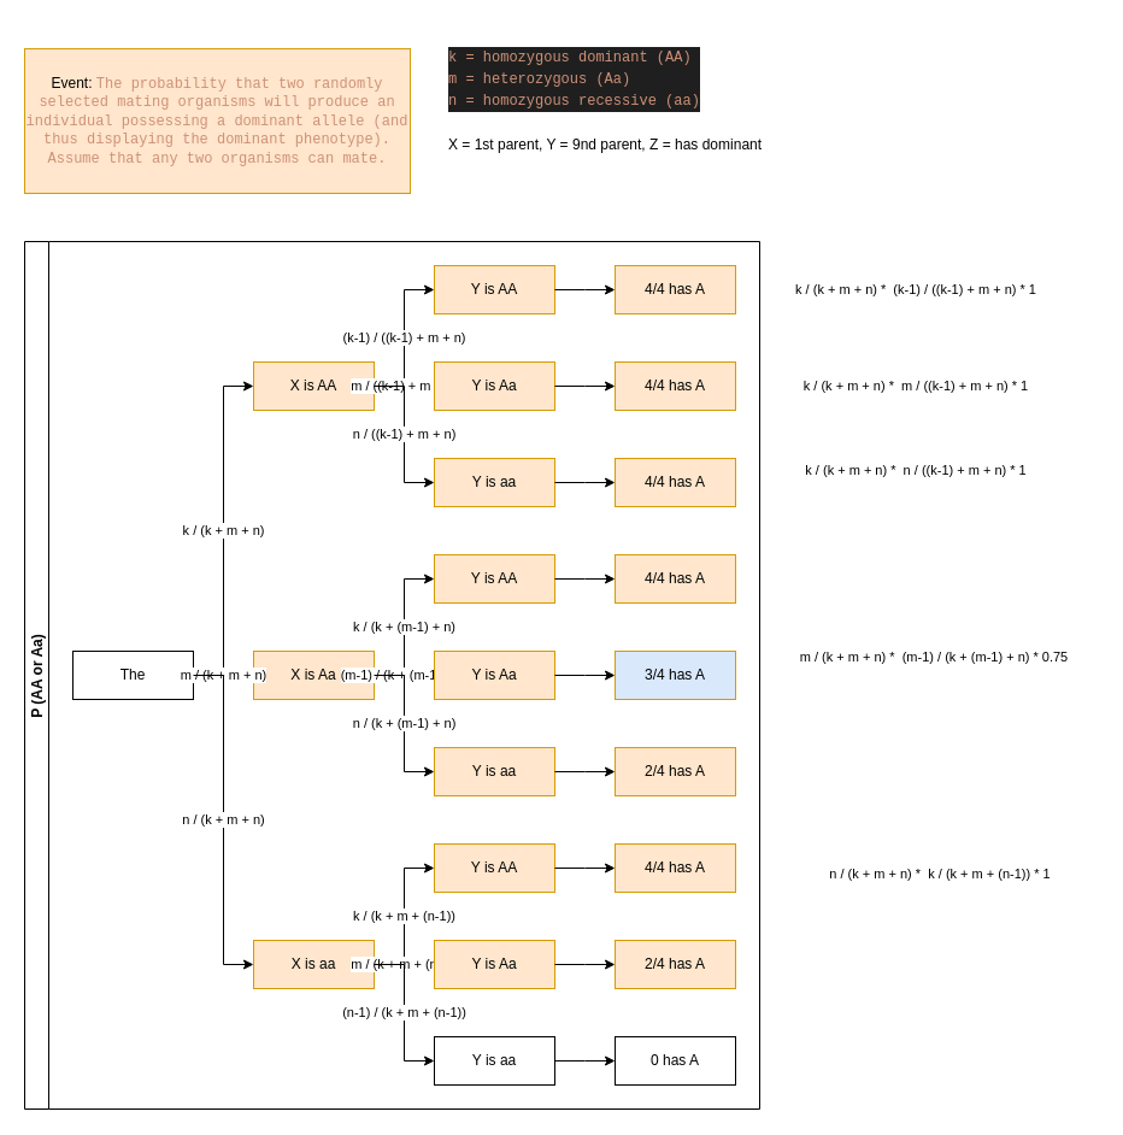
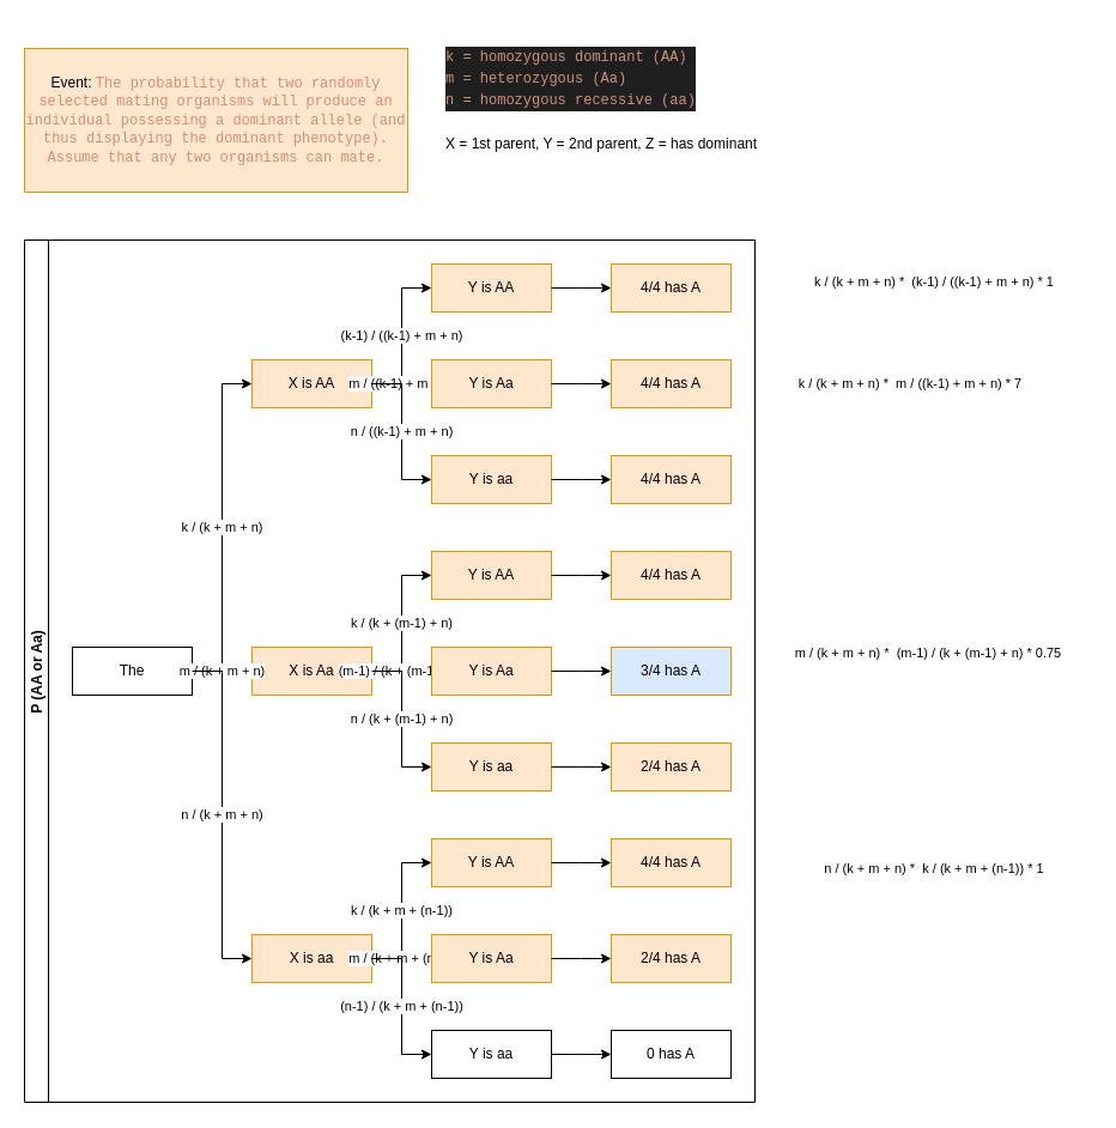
- <mxCell id="48" value="X = 1st parent, Y = 9nd parent, Z = has dominant" style="text;html=1;strokeColor=none;fillColor=none;align=left;verticalAlign=middle;whiteSpace=wrap;rounded=0;" vertex="1" parent="1"><mxGeometry x="370" y="100" width="310" height="40" as="geometry" /></mxCell>
+ <mxCell id="48" value="X = 1st parent, Y = 2nd parent, Z = has dominant" style="text;html=1;strokeColor=none;fillColor=none;align=left;verticalAlign=middle;whiteSpace=wrap;rounded=0;" vertex="1" parent="1"><mxGeometry x="370" y="100" width="310" height="40" as="geometry" /></mxCell>
- <mxCell id="49" value="&lt;span style=&quot;font-size: 11px ; background-color: rgb(255 , 255 , 255)&quot;&gt;k / (k + m + n) *&amp;nbsp;&amp;nbsp;&lt;/span&gt;&lt;span style=&quot;font-size: 11px ; background-color: rgb(255 , 255 , 255)&quot;&gt;(k-1) / ((k-1) + m + n) * 1&lt;/span&gt;" style="text;html=1;strokeColor=none;fillColor=none;align=center;verticalAlign=middle;whiteSpace=wrap;rounded=0;" vertex="1" parent="1"><mxGeometry x="630" y="230" width="260" height="20" as="geometry" /></mxCell>
+ <mxCell id="49" value="&lt;span style=&quot;font-size: 11px ; background-color: rgb(255 , 255 , 255)&quot;&gt;k / (k + m + n) *&amp;nbsp;&amp;nbsp;&lt;/span&gt;&lt;span style=&quot;font-size: 11px ; background-color: rgb(255 , 255 , 255)&quot;&gt;(k-1) / ((k-1) + m + n) * 1&lt;/span&gt;" style="text;html=1;strokeColor=none;fillColor=none;align=center;verticalAlign=middle;whiteSpace=wrap;rounded=0;" vertex="1" parent="1"><mxGeometry x="650" y="225" width="260" height="20" as="geometry" /></mxCell>
- <mxCell id="50" value="&lt;span style=&quot;font-size: 11px ; background-color: rgb(255 , 255 , 255)&quot;&gt;k / (k + m + n) *&amp;nbsp; m&lt;/span&gt;&lt;span style=&quot;font-size: 11px ; background-color: rgb(255 , 255 , 255)&quot;&gt;&amp;nbsp;/ ((k-1) + m + n) * 1&lt;/span&gt;" style="text;html=1;strokeColor=none;fillColor=none;align=center;verticalAlign=middle;whiteSpace=wrap;rounded=0;" vertex="1" parent="1"><mxGeometry x="630" y="310" width="260" height="20" as="geometry" /></mxCell>
+ <mxCell id="50" value="&lt;span style=&quot;font-size: 11px ; background-color: rgb(255 , 255 , 255)&quot;&gt;k / (k + m + n) *&amp;nbsp; m&lt;/span&gt;&lt;span style=&quot;font-size: 11px ; background-color: rgb(255 , 255 , 255)&quot;&gt;&amp;nbsp;/ ((k-1) + m + n) * 7&lt;/span&gt;" style="text;html=1;strokeColor=none;fillColor=none;align=center;verticalAlign=middle;whiteSpace=wrap;rounded=0;" vertex="1" parent="1"><mxGeometry x="630" y="310" width="260" height="20" as="geometry" /></mxCell>
- <mxCell id="51" value="&lt;span style=&quot;font-size: 11px ; background-color: rgb(255 , 255 , 255)&quot;&gt;k / (k + m + n) *&amp;nbsp; n&lt;/span&gt;&lt;span style=&quot;font-size: 11px ; background-color: rgb(255 , 255 , 255)&quot;&gt;&amp;nbsp;/ ((k-1) + m + n) * 1&lt;/span&gt;" style="text;html=1;strokeColor=none;fillColor=none;align=center;verticalAlign=middle;whiteSpace=wrap;rounded=0;" vertex="1" parent="1"><mxGeometry x="630" y="380" width="260" height="20" as="geometry" /></mxCell>
